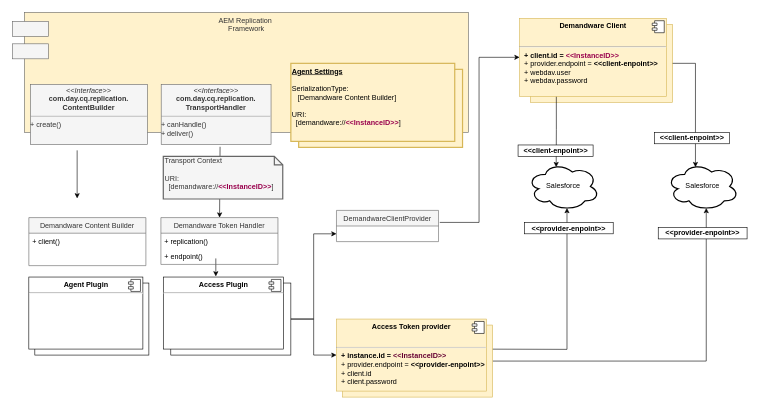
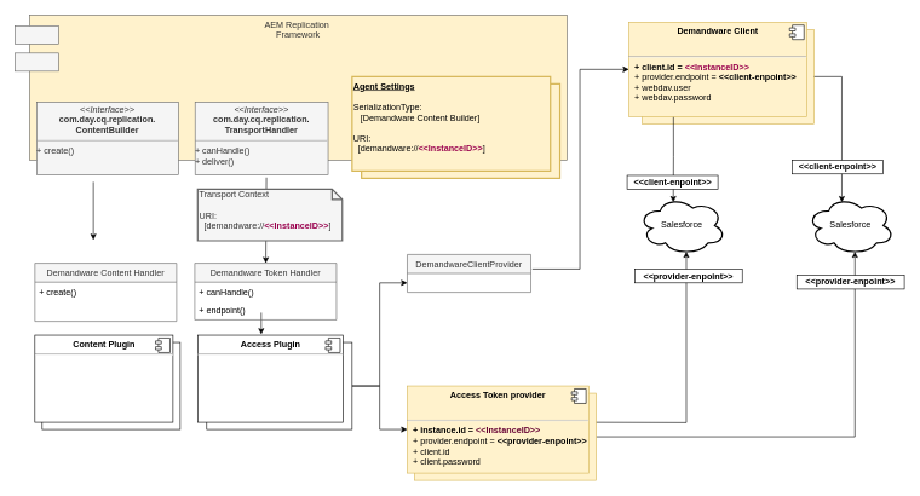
- <mxCell id="23" value="Demandware Content Builder" style="swimlane;fontStyle=0;childLayout=stackLayout;horizontal=1;startSize=26;fillColor=#f5f5f5;horizontalStack=0;resizeParent=1;resizeParentMax=0;resizeLast=0;collapsible=1;marginBottom=0;strokeColor=#666666;fontColor=#333333;" parent="1" vertex="1"><mxGeometry x="47.5" y="362" width="195" height="80" as="geometry" /></mxCell>
+ <mxCell id="23" value="Demandware Content Handler" style="swimlane;fontStyle=0;childLayout=stackLayout;horizontal=1;startSize=26;fillColor=#f5f5f5;horizontalStack=0;resizeParent=1;resizeParentMax=0;resizeLast=0;collapsible=1;marginBottom=0;strokeColor=#666666;fontColor=#333333;" parent="1" vertex="1"><mxGeometry x="47.5" y="362" width="195" height="80" as="geometry" /></mxCell>
- <mxCell id="24" value="+ client()" style="text;strokeColor=none;fillColor=none;align=left;verticalAlign=top;spacingLeft=4;spacingRight=4;overflow=hidden;rotatable=0;points=[[0,0.5],[1,0.5]];portConstraint=eastwest;" parent="23" vertex="1"><mxGeometry y="26" width="195" height="54" as="geometry" /></mxCell>
+ <mxCell id="24" value="+ create()" style="text;strokeColor=none;fillColor=none;align=left;verticalAlign=top;spacingLeft=4;spacingRight=4;overflow=hidden;rotatable=0;points=[[0,0.5],[1,0.5]];portConstraint=eastwest;" parent="23" vertex="1"><mxGeometry y="26" width="195" height="54" as="geometry" /></mxCell>
- <mxCell id="26" value="+ replication()" style="text;strokeColor=none;fillColor=none;align=left;verticalAlign=top;spacingLeft=4;spacingRight=4;overflow=hidden;rotatable=0;points=[[0,0.5],[1,0.5]];portConstraint=eastwest;" parent="25" vertex="1"><mxGeometry y="26" width="195" height="26" as="geometry" /></mxCell>
+ <mxCell id="26" value="+ canHandle()" style="text;strokeColor=none;fillColor=none;align=left;verticalAlign=top;spacingLeft=4;spacingRight=4;overflow=hidden;rotatable=0;points=[[0,0.5],[1,0.5]];portConstraint=eastwest;" parent="25" vertex="1"><mxGeometry y="26" width="195" height="26" as="geometry" /></mxCell>
- <mxCell id="21" value="&lt;p style=&quot;margin: 0px ; margin-top: 6px ; text-align: center&quot;&gt;&lt;b&gt;Agent Plugin&lt;/b&gt;&lt;/p&gt;&lt;hr&gt;&lt;p style=&quot;margin: 0px ; margin-left: 8px&quot;&gt;&lt;br&gt;&lt;/p&gt;" style="align=left;overflow=fill;html=1;" parent="1" vertex="1"><mxGeometry x="47.5" y="461" width="190" height="120" as="geometry" /></mxCell>
+ <mxCell id="21" value="&lt;p style=&quot;margin: 0px ; margin-top: 6px ; text-align: center&quot;&gt;&lt;b&gt;Content Plugin&lt;/b&gt;&lt;/p&gt;&lt;hr&gt;&lt;p style=&quot;margin: 0px ; margin-left: 8px&quot;&gt;&lt;br&gt;&lt;/p&gt;" style="align=left;overflow=fill;html=1;" parent="1" vertex="1"><mxGeometry x="47.5" y="461" width="190" height="120" as="geometry" /></mxCell>
